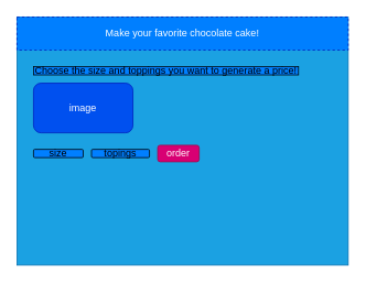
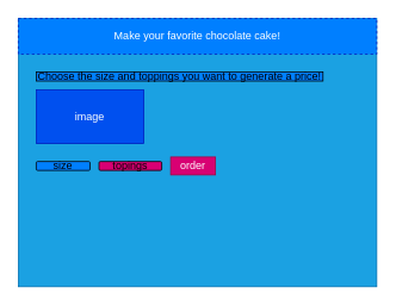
- <mxCell id="4" value="image" style="whiteSpace=wrap;html=1;fillColor=#0050ef;fontColor=#ffffff;strokeColor=#001DBC;rounded=1;" parent="1" vertex="1"><mxGeometry x="40" y="100" width="120" height="60" as="geometry" /></mxCell>
+ <mxCell id="4" value="image" style="rounded=0;whiteSpace=wrap;html=1;fillColor=#0050ef;fontColor=#ffffff;strokeColor=#001DBC;" parent="1" vertex="1"><mxGeometry x="40" y="100" width="120" height="60" as="geometry" /></mxCell>
- <mxCell id="6" value="topings" style="rounded=1;whiteSpace=wrap;html=1;fillColor=#007FFF;" parent="1" vertex="1"><mxGeometry x="110" y="180" width="70" height="10" as="geometry" /></mxCell>
+ <mxCell id="6" value="topings" style="rounded=1;whiteSpace=wrap;html=1;fillColor=#d80073;" parent="1" vertex="1"><mxGeometry x="110" y="180" width="70" height="10" as="geometry" /></mxCell>
- <mxCell id="8" value="order" style="whiteSpace=wrap;html=1;fillColor=#d80073;fontColor=#ffffff;strokeColor=#A50040;rounded=1;" vertex="1" parent="1"><mxGeometry x="190" y="175" width="50" height="20" as="geometry" /></mxCell>
+ <mxCell id="8" value="order" style="rounded=0;whiteSpace=wrap;html=1;fillColor=#d80073;fontColor=#ffffff;strokeColor=#A50040;" vertex="1" parent="1"><mxGeometry x="190" y="175" width="50" height="20" as="geometry" /></mxCell>
